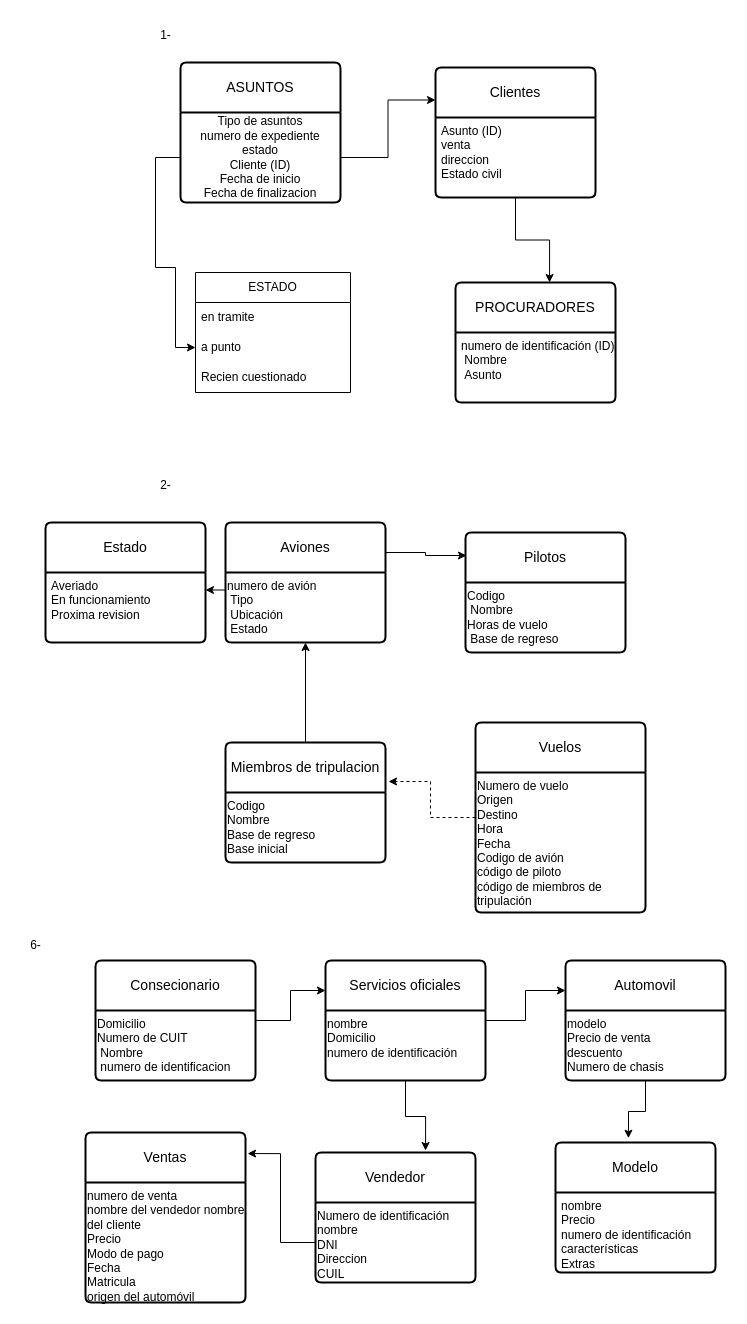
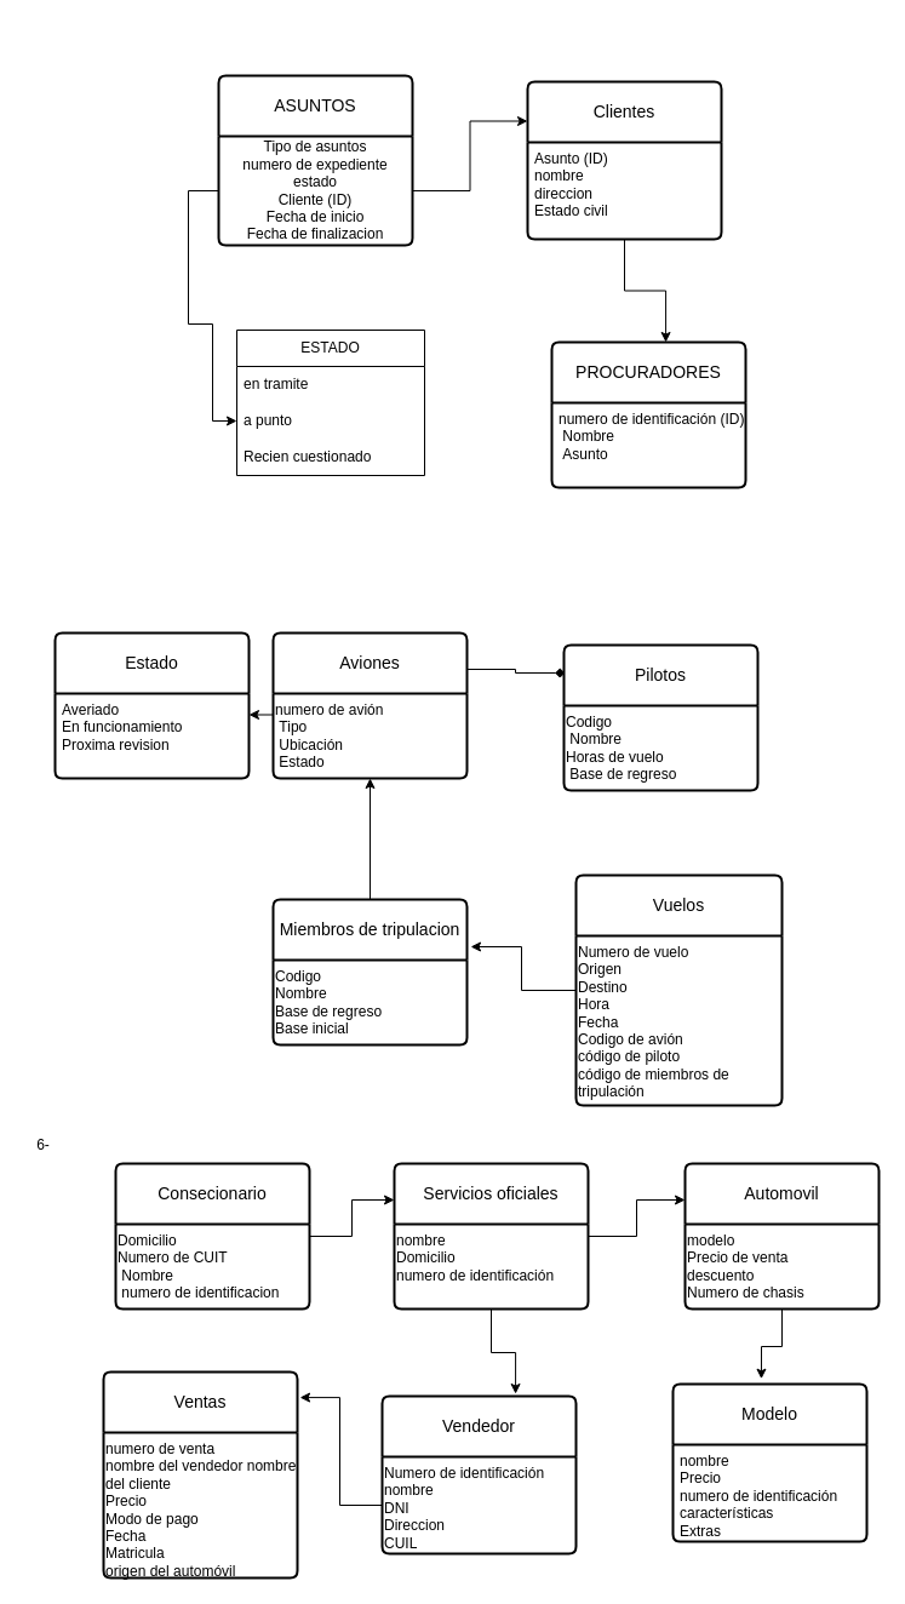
- <mxCell id="2" value="1-" style="text;html=1;align=center;verticalAlign=middle;resizable=0;points=[];autosize=1;strokeColor=none;fillColor=none;" parent="1" vertex="1"><mxGeometry x="150" y="20" width="30" height="30" as="geometry" /></mxCell>
- <mxCell id="10" value="Asunto (ID)&lt;br&gt;venta&lt;br&gt;direccion&lt;br&gt;Estado civil" style="align=left;strokeColor=none;fillColor=none;spacingLeft=4;fontSize=12;verticalAlign=top;resizable=0;rotatable=0;part=1;html=1;" parent="9" vertex="1"><mxGeometry y="50" width="160" height="80" as="geometry" /></mxCell>
+ <mxCell id="10" value="Asunto (ID)&lt;br&gt;nombre&lt;br&gt;direccion&lt;br&gt;Estado civil" style="align=left;strokeColor=none;fillColor=none;spacingLeft=4;fontSize=12;verticalAlign=top;resizable=0;rotatable=0;part=1;html=1;" parent="9" vertex="1"><mxGeometry y="50" width="160" height="80" as="geometry" /></mxCell>
- <mxCell id="14" value="2-" style="text;html=1;align=center;verticalAlign=middle;resizable=0;points=[];autosize=1;strokeColor=none;fillColor=none;" parent="1" vertex="1"><mxGeometry x="150" y="470" width="30" height="30" as="geometry" /></mxCell>
- <mxCell id="15" style="edgeStyle=orthogonalEdgeStyle;rounded=0;orthogonalLoop=1;jettySize=auto;html=1;exitX=1;exitY=0.25;exitDx=0;exitDy=0;entryX=0.006;entryY=0.192;entryDx=0;entryDy=0;entryPerimeter=0;" edge="1" parent="1" source="16" target="18"><mxGeometry relative="1" as="geometry" /></mxCell>
+ <mxCell id="15" style="edgeStyle=orthogonalEdgeStyle;rounded=0;orthogonalLoop=1;jettySize=auto;html=1;exitX=1;exitY=0.25;exitDx=0;exitDy=0;entryX=0.006;entryY=0.192;entryDx=0;entryDy=0;entryPerimeter=0;endArrow=diamond;" edge="1" parent="1" source="16" target="18"><mxGeometry relative="1" as="geometry" /></mxCell>
- <mxCell id="20" style="edgeStyle=orthogonalEdgeStyle;rounded=0;orthogonalLoop=1;jettySize=auto;html=1;entryX=1.019;entryY=0.325;entryDx=0;entryDy=0;entryPerimeter=0;dashed=1;" edge="1" parent="1" source="21" target="24"><mxGeometry relative="1" as="geometry" /></mxCell>
+ <mxCell id="20" style="edgeStyle=orthogonalEdgeStyle;rounded=0;orthogonalLoop=1;jettySize=auto;html=1;entryX=1.019;entryY=0.325;entryDx=0;entryDy=0;entryPerimeter=0;" edge="1" parent="1" source="21" target="24"><mxGeometry relative="1" as="geometry" /></mxCell>
